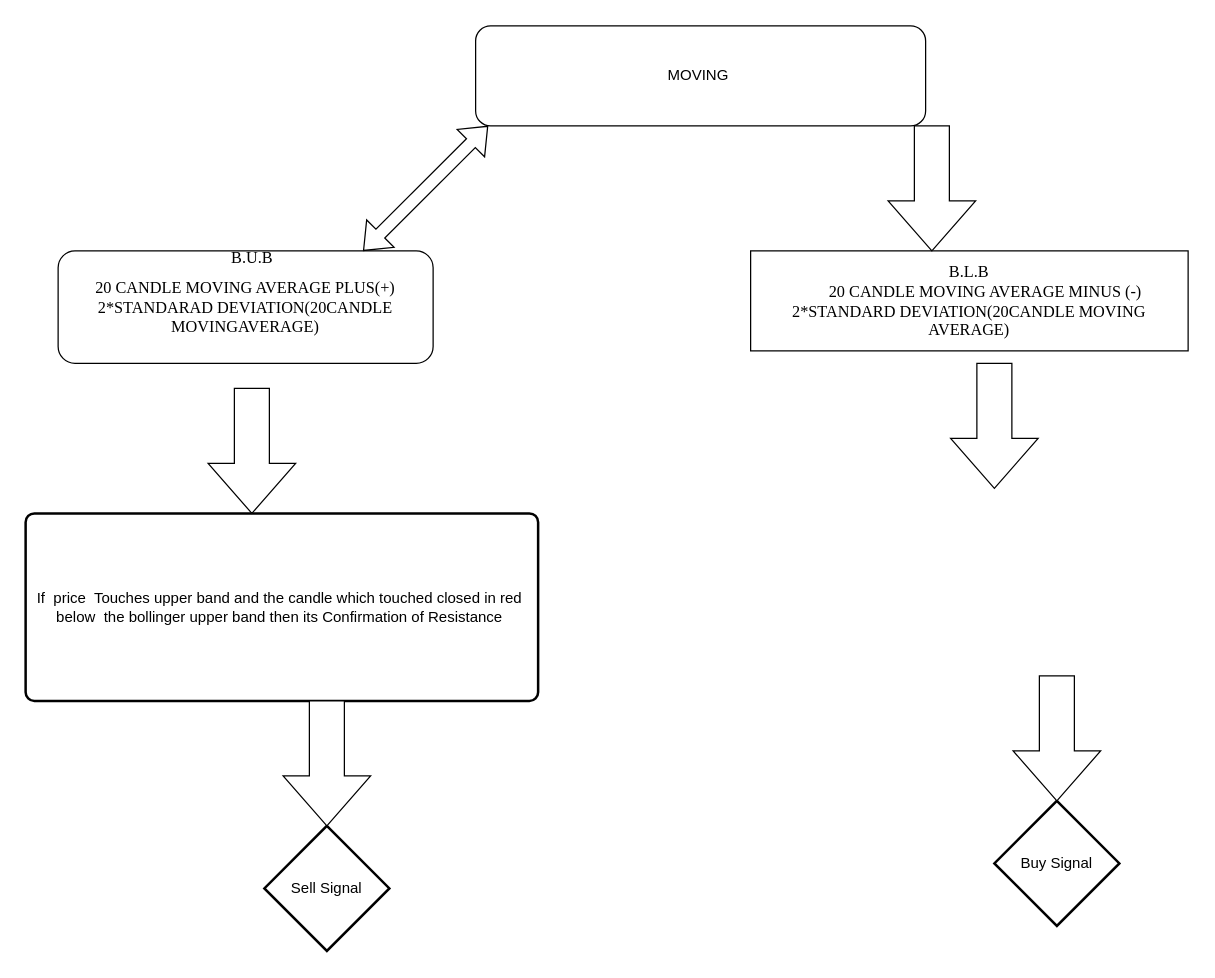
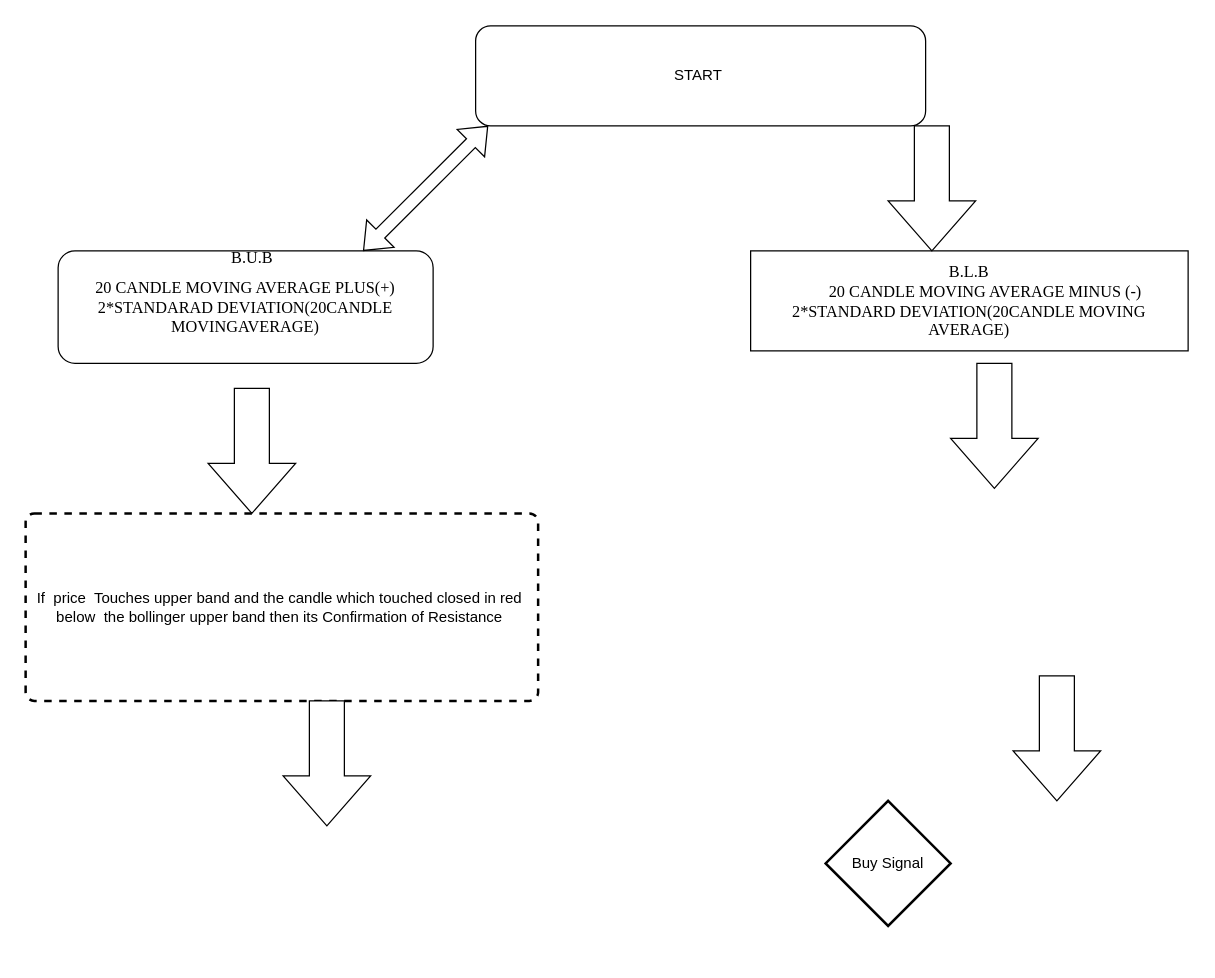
- <mxCell id="2" value="MOVING&amp;nbsp;" style="rounded=1;whiteSpace=wrap;html=1;" vertex="1" parent="1"><mxGeometry x="380" y="20" width="360" height="80" as="geometry" /></mxCell>
+ <mxCell id="2" value="START&amp;nbsp;" style="rounded=1;whiteSpace=wrap;html=1;" vertex="1" parent="1"><mxGeometry x="380" y="20" width="360" height="80" as="geometry" /></mxCell>
- <mxCell id="9" value="If&amp;nbsp; price&amp;nbsp; Touches upper band and the candle which touched closed in red&amp;nbsp; below&amp;nbsp; the bollinger upper band then its Confirmation of Resistance&amp;nbsp;" style="rounded=1;whiteSpace=wrap;html=1;absoluteArcSize=1;arcSize=14;strokeWidth=2;" vertex="1" parent="1"><mxGeometry x="20" y="410" width="410" height="150" as="geometry" /></mxCell>
+ <mxCell id="9" value="If&amp;nbsp; price&amp;nbsp; Touches upper band and the candle which touched closed in red&amp;nbsp; below&amp;nbsp; the bollinger upper band then its Confirmation of Resistance&amp;nbsp;" style="rounded=1;whiteSpace=wrap;html=1;absoluteArcSize=1;arcSize=14;strokeWidth=2;dashed=1;" vertex="1" parent="1"><mxGeometry x="20" y="410" width="410" height="150" as="geometry" /></mxCell>
- <mxCell id="11" value="Buy Signal" style="strokeWidth=2;html=1;shape=mxgraph.flowchart.decision;whiteSpace=wrap;" vertex="1" parent="1"><mxGeometry x="795" y="640" width="100" height="100" as="geometry" /></mxCell>
+ <mxCell id="11" value="Buy Signal" style="strokeWidth=2;html=1;shape=mxgraph.flowchart.decision;whiteSpace=wrap;" vertex="1" parent="1"><mxGeometry x="660" y="640" width="100" height="100" as="geometry" /></mxCell>
- <mxCell id="10" value="Sell Signal" style="strokeWidth=2;html=1;shape=mxgraph.flowchart.decision;whiteSpace=wrap;" vertex="1" parent="1"><mxGeometry x="211" y="660" width="100" height="100" as="geometry" /></mxCell>
